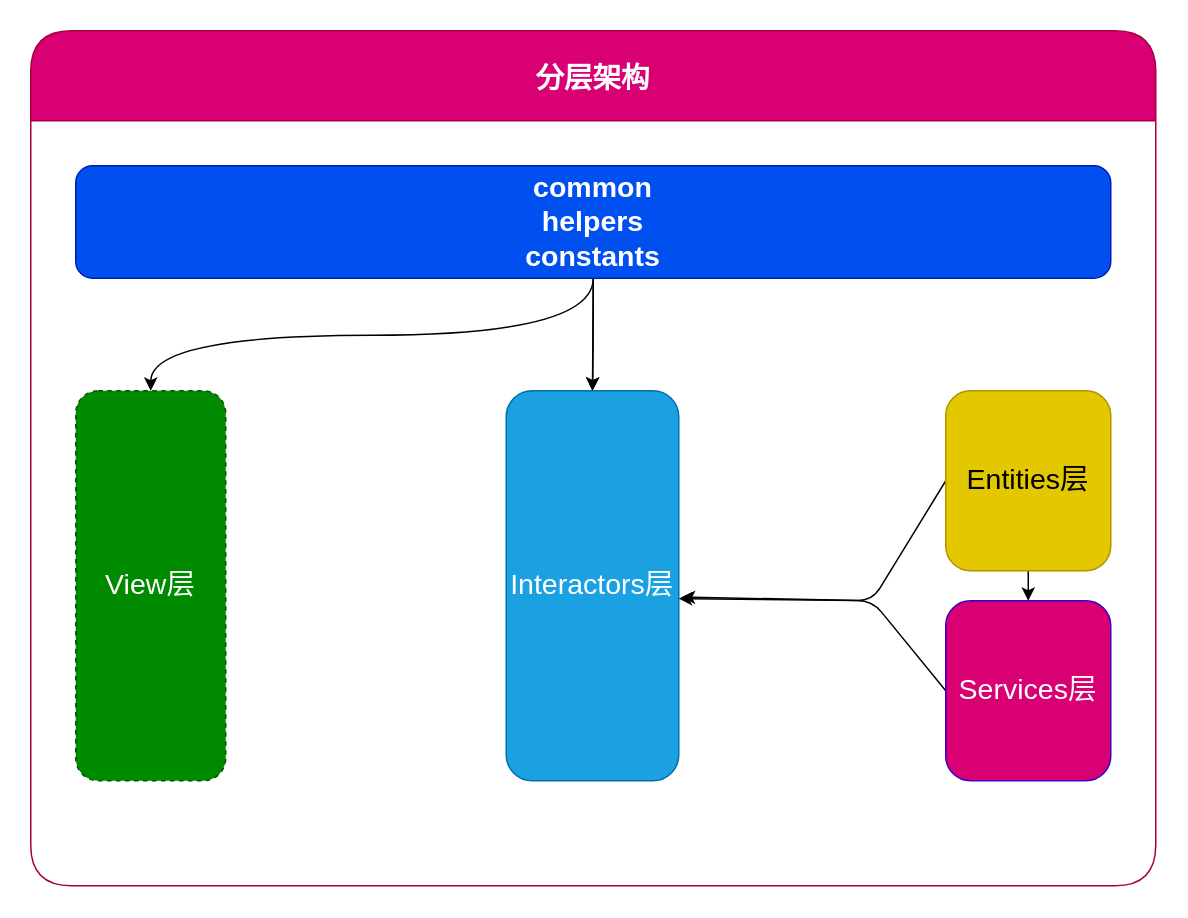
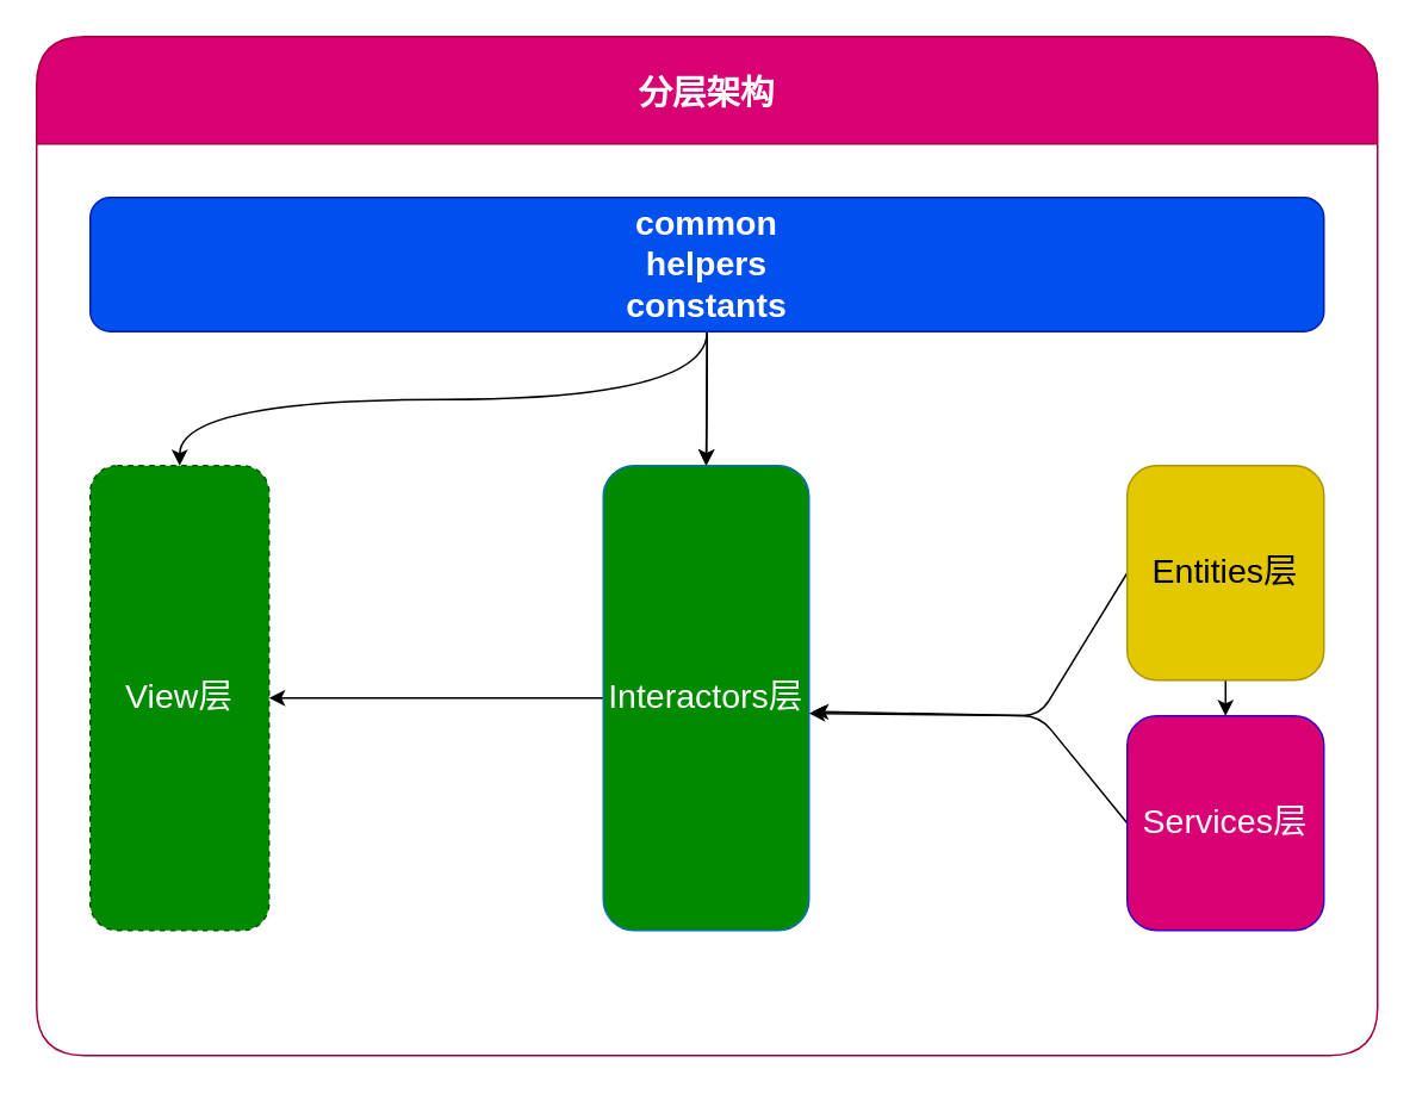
+ <mxCell id="10" style="edgeStyle=none;html=1;exitX=0;exitY=0.5;exitDx=0;exitDy=0;entryX=1;entryY=0.5;entryDx=0;entryDy=0;fontSize=19;fontColor=#FFFFFF;fillColor=#bac8d3;strokeColor=#000000;" parent="2" source="11" target="6" edge="1"><mxGeometry relative="1" as="geometry" /></mxCell>
- <mxCell id="11" value="Interactors层" style="whiteSpace=wrap;html=1;align=center;verticalAlign=middle;treeFolding=1;treeMoving=1;newEdgeStyle={&quot;edgeStyle&quot;:&quot;elbowEdgeStyle&quot;,&quot;startArrow&quot;:&quot;none&quot;,&quot;endArrow&quot;:&quot;none&quot;};rounded=1;fontSize=19;fillColor=#1ba1e2;strokeColor=#006EAF;fontColor=#ffffff;" parent="2" vertex="1"><mxGeometry x="317" y="240" width="115" height="260" as="geometry" /></mxCell>
+ <mxCell id="11" value="Interactors层" style="whiteSpace=wrap;html=1;align=center;verticalAlign=middle;treeFolding=1;treeMoving=1;newEdgeStyle={&quot;edgeStyle&quot;:&quot;elbowEdgeStyle&quot;,&quot;startArrow&quot;:&quot;none&quot;,&quot;endArrow&quot;:&quot;none&quot;};rounded=1;fontSize=19;fillColor=#008a00;strokeColor=#006EAF;fontColor=#ffffff;" parent="2" vertex="1"><mxGeometry x="317" y="240" width="115" height="260" as="geometry" /></mxCell>
